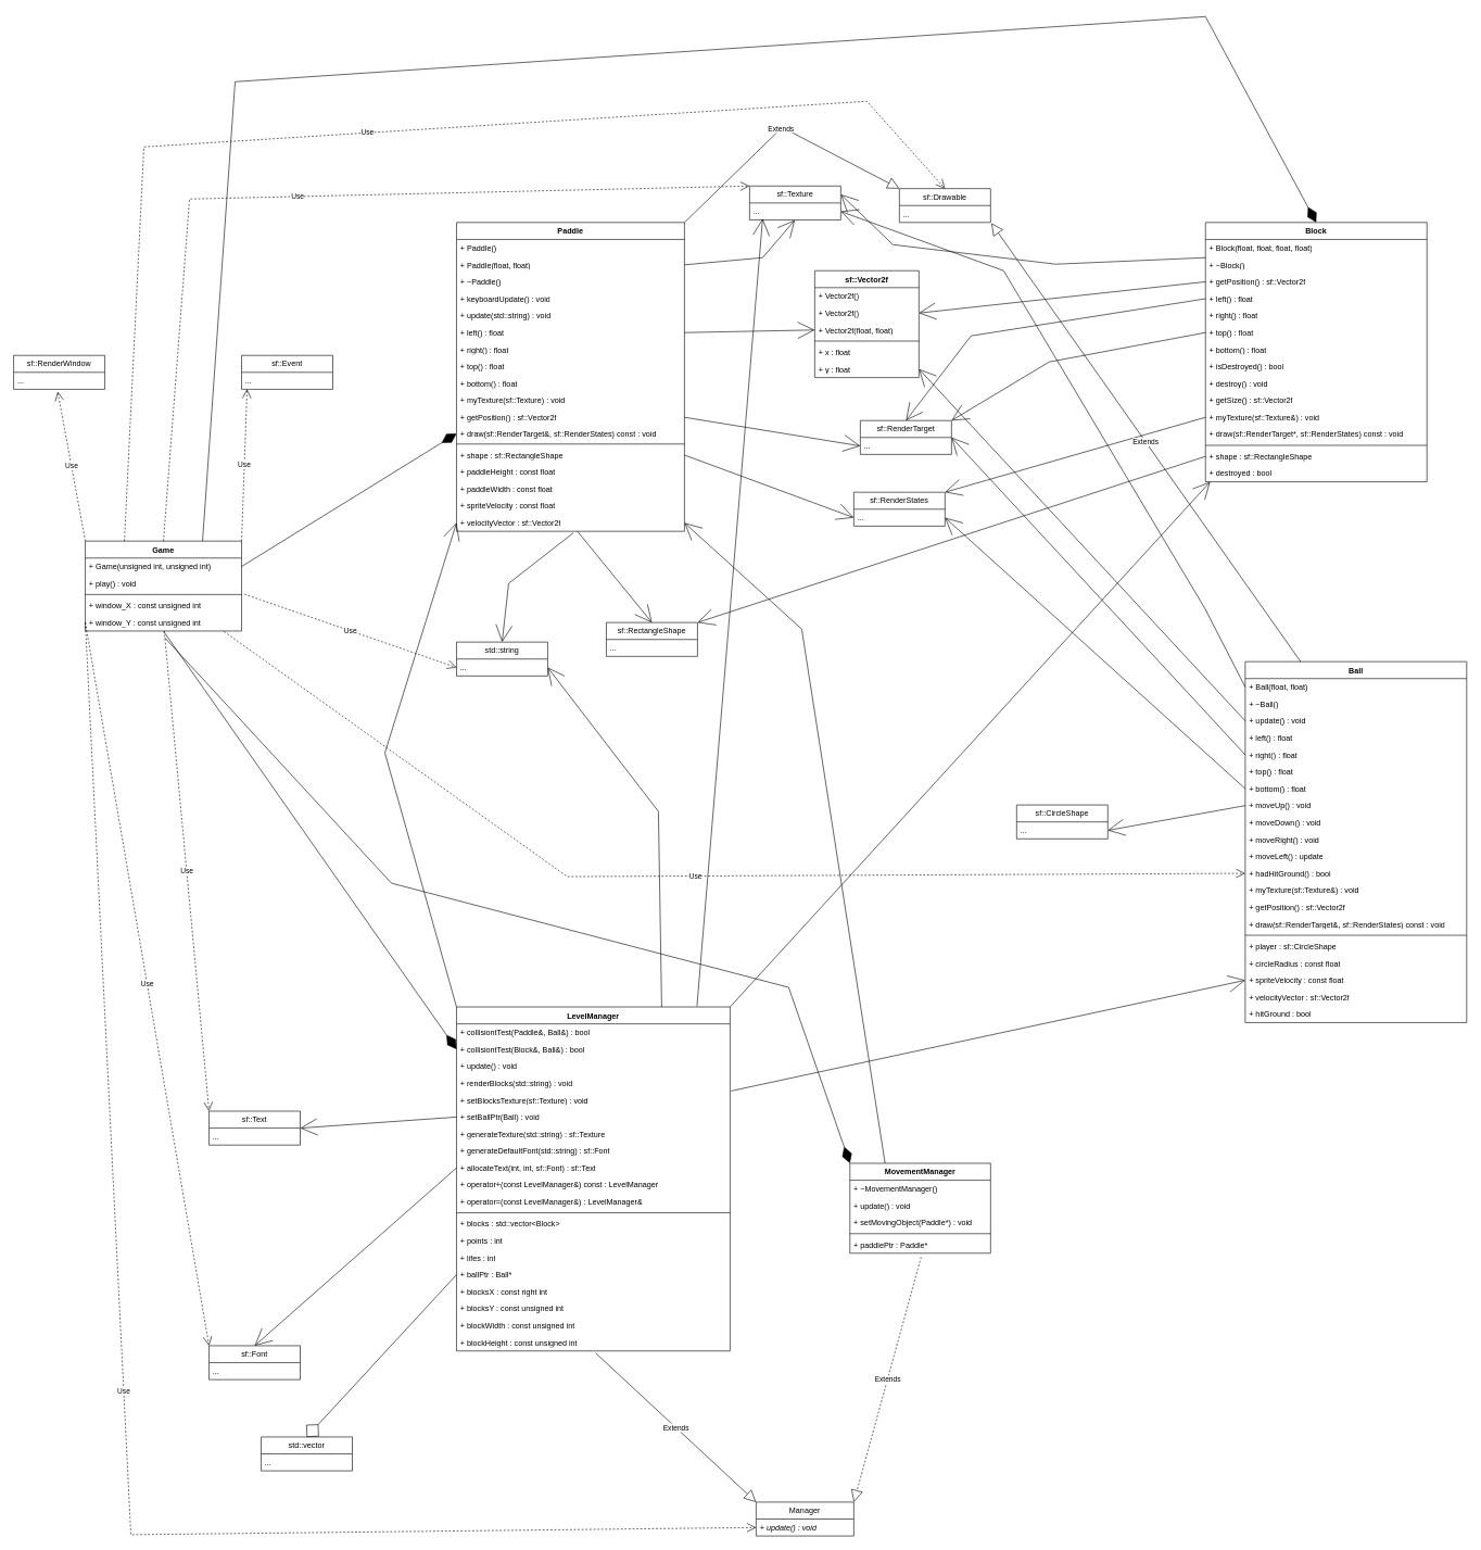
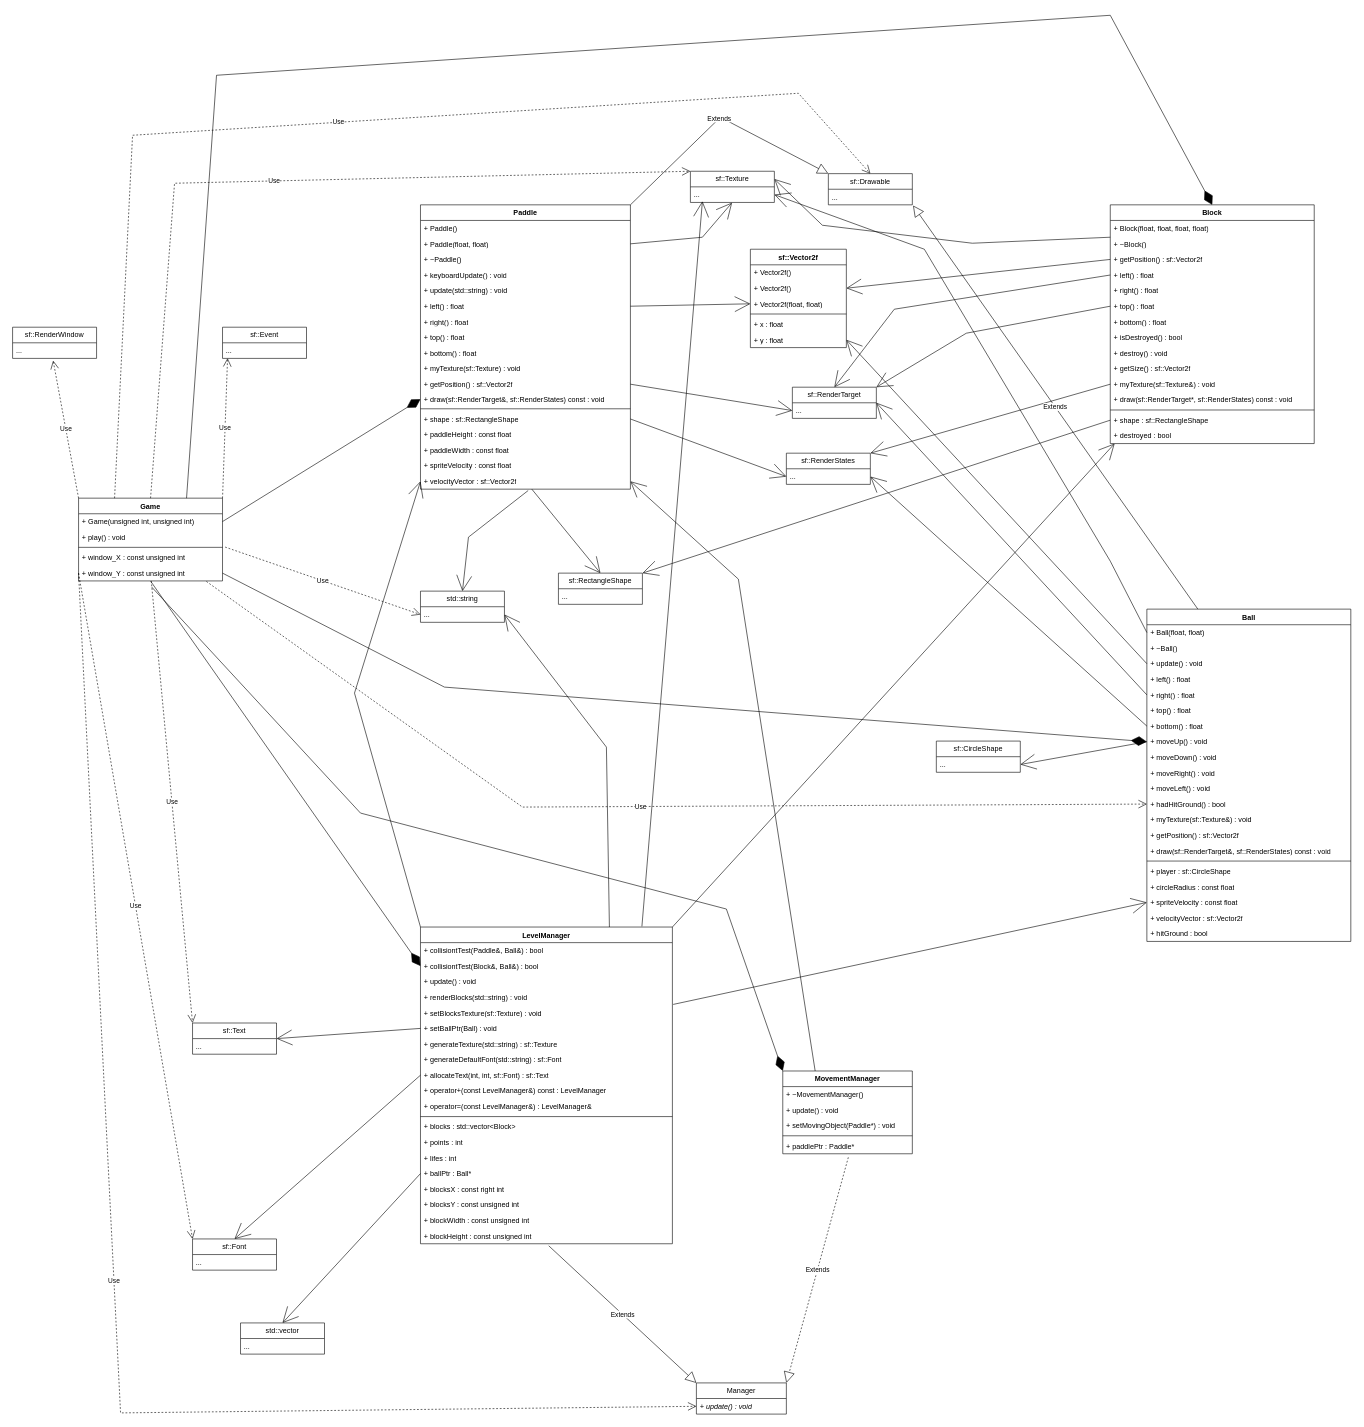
+ <mxCell id="166" value="" style="endArrow=diamondThin;endFill=1;endSize=24;html=1;rounded=0;entryX=0;entryY=0.5;entryDx=0;entryDy=0;exitX=1;exitY=0.5;exitDx=0;exitDy=0;" edge="1" parent="1" source="70" target="101"><mxGeometry width="160" relative="1" as="geometry"><mxPoint x="1410" y="1150" as="sourcePoint" /><mxPoint x="1570" y="1150" as="targetPoint" /><Array as="points"><mxPoint x="740" y="1140" /></Array></mxGeometry></mxCell>
- <mxCell id="104" value="+ moveLeft() : update" style="text;strokeColor=none;fillColor=none;align=left;verticalAlign=top;spacingLeft=4;spacingRight=4;overflow=hidden;rotatable=0;points=[[0,0.5],[1,0.5]];portConstraint=eastwest;whiteSpace=wrap;html=1;" vertex="1" parent="93"><mxGeometry y="286" width="340" height="26" as="geometry" /></mxCell>
+ <mxCell id="104" value="+ moveLeft() : void" style="text;strokeColor=none;fillColor=none;align=left;verticalAlign=top;spacingLeft=4;spacingRight=4;overflow=hidden;rotatable=0;points=[[0,0.5],[1,0.5]];portConstraint=eastwest;whiteSpace=wrap;html=1;" vertex="1" parent="93"><mxGeometry y="286" width="340" height="26" as="geometry" /></mxCell>
- <mxCell id="145" value="" style="endArrow=diamond;endFill=0;endSize=24;html=1;rounded=0;entryX=0.5;entryY=0;entryDx=0;entryDy=0;exitX=0;exitY=0.5;exitDx=0;exitDy=0;" edge="1" parent="1" source="18" target="138"><mxGeometry width="160" relative="1" as="geometry"><mxPoint x="540" y="2120" as="sourcePoint" /><mxPoint x="700" y="2120" as="targetPoint" /></mxGeometry></mxCell>
+ <mxCell id="145" value="" style="endArrow=open;endFill=0;endSize=24;html=1;rounded=0;entryX=0.5;entryY=0;entryDx=0;entryDy=0;exitX=0;exitY=0.5;exitDx=0;exitDy=0;" edge="1" parent="1" source="18" target="138"><mxGeometry width="160" relative="1" as="geometry"><mxPoint x="540" y="2120" as="sourcePoint" /><mxPoint x="700" y="2120" as="targetPoint" /></mxGeometry></mxCell>
